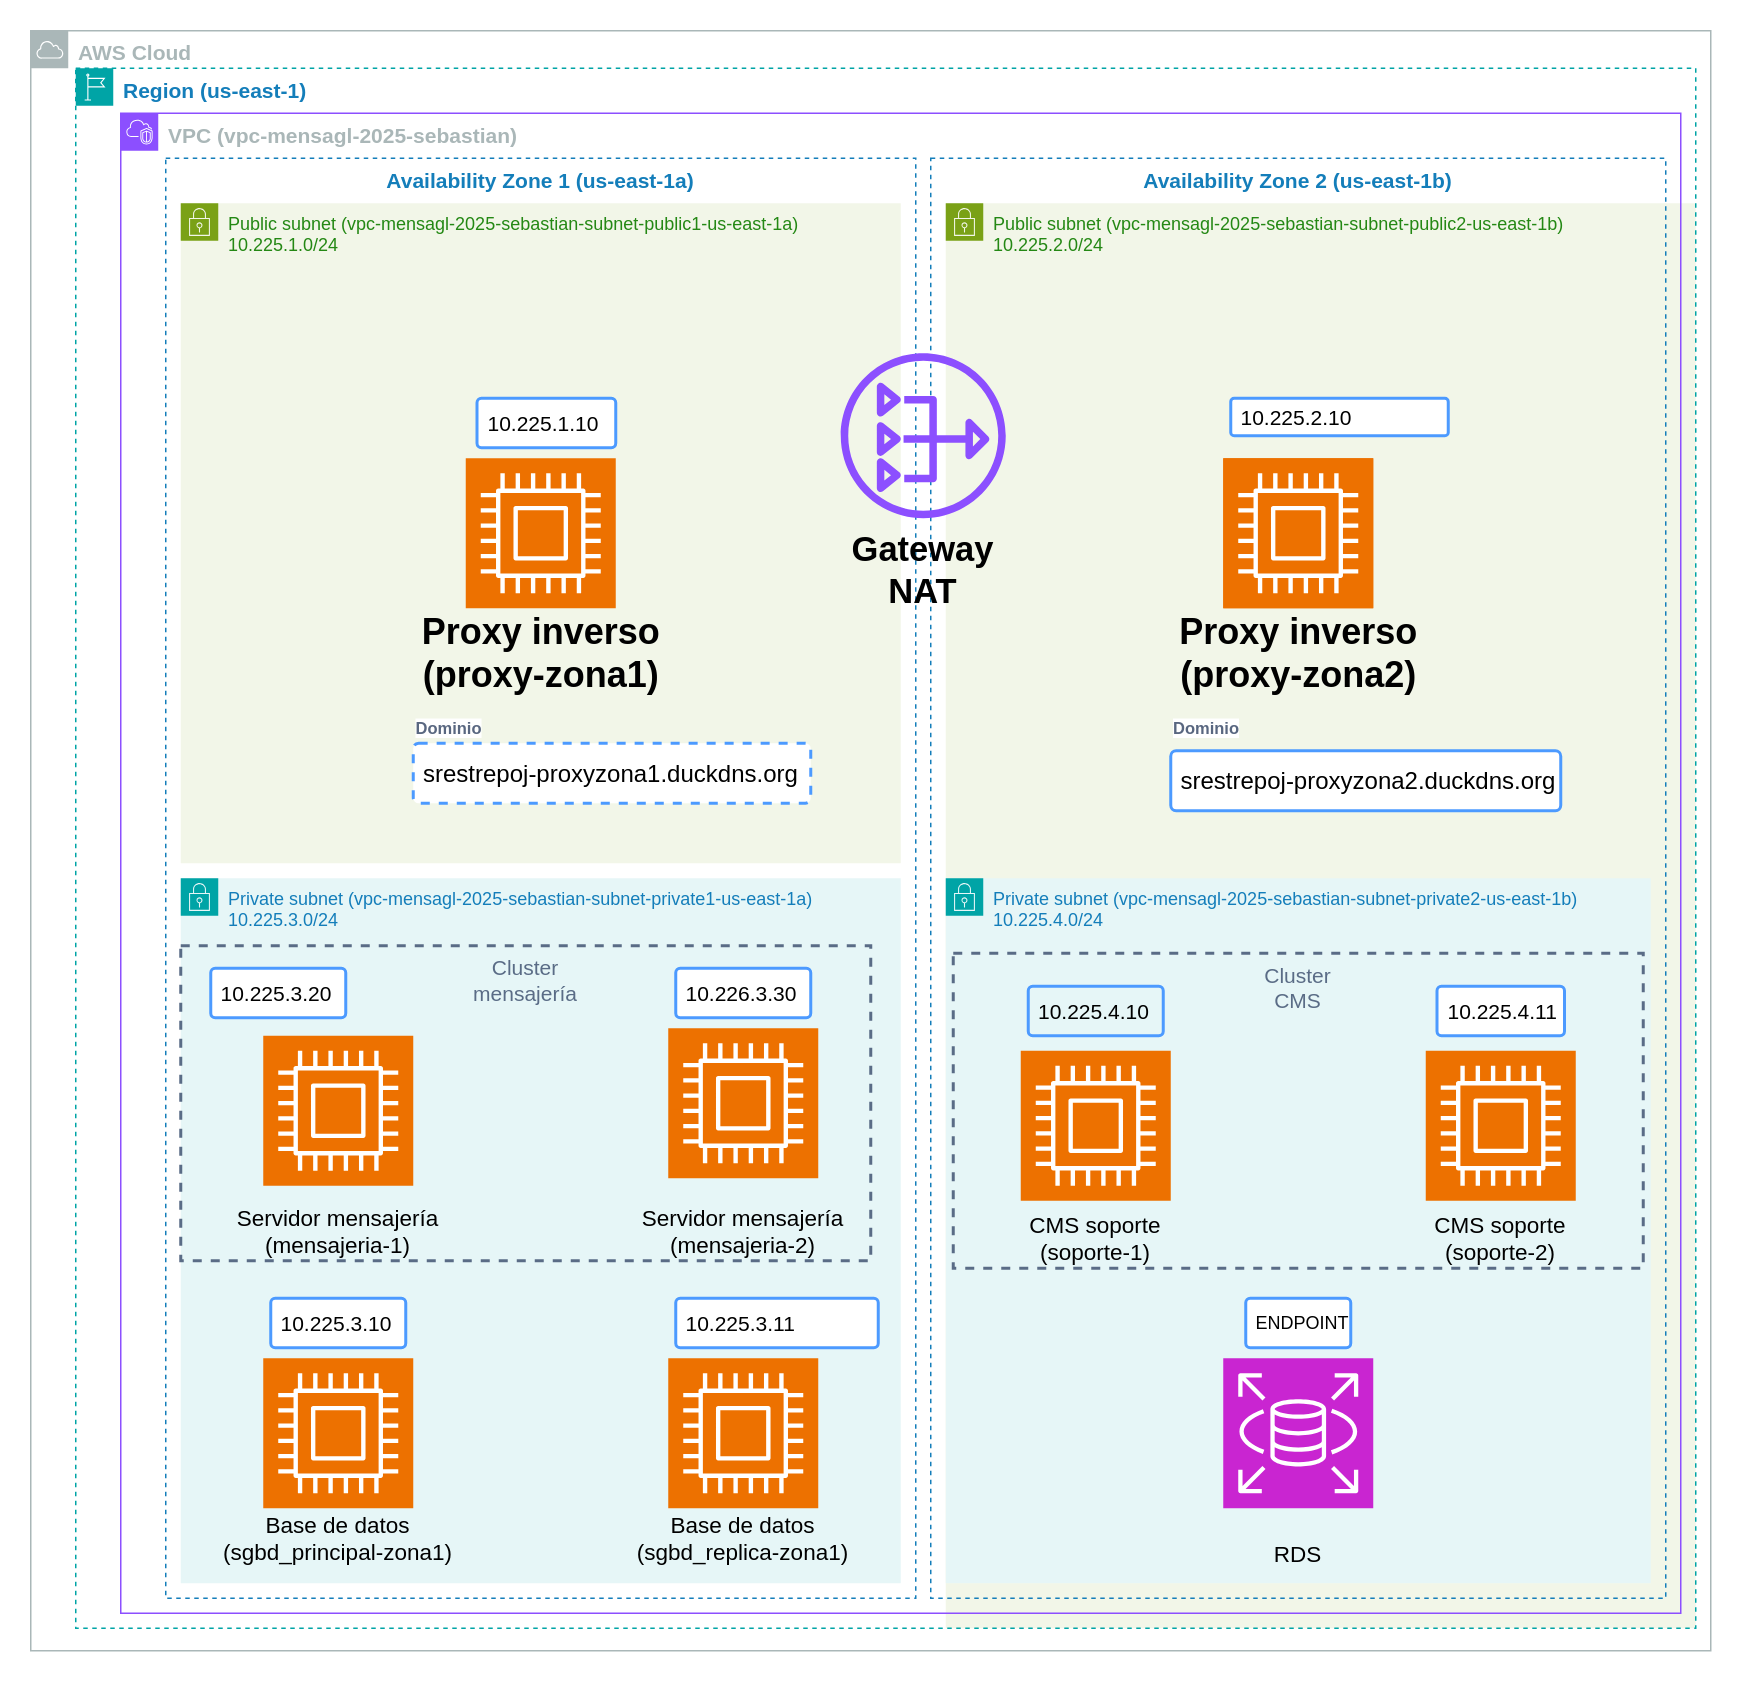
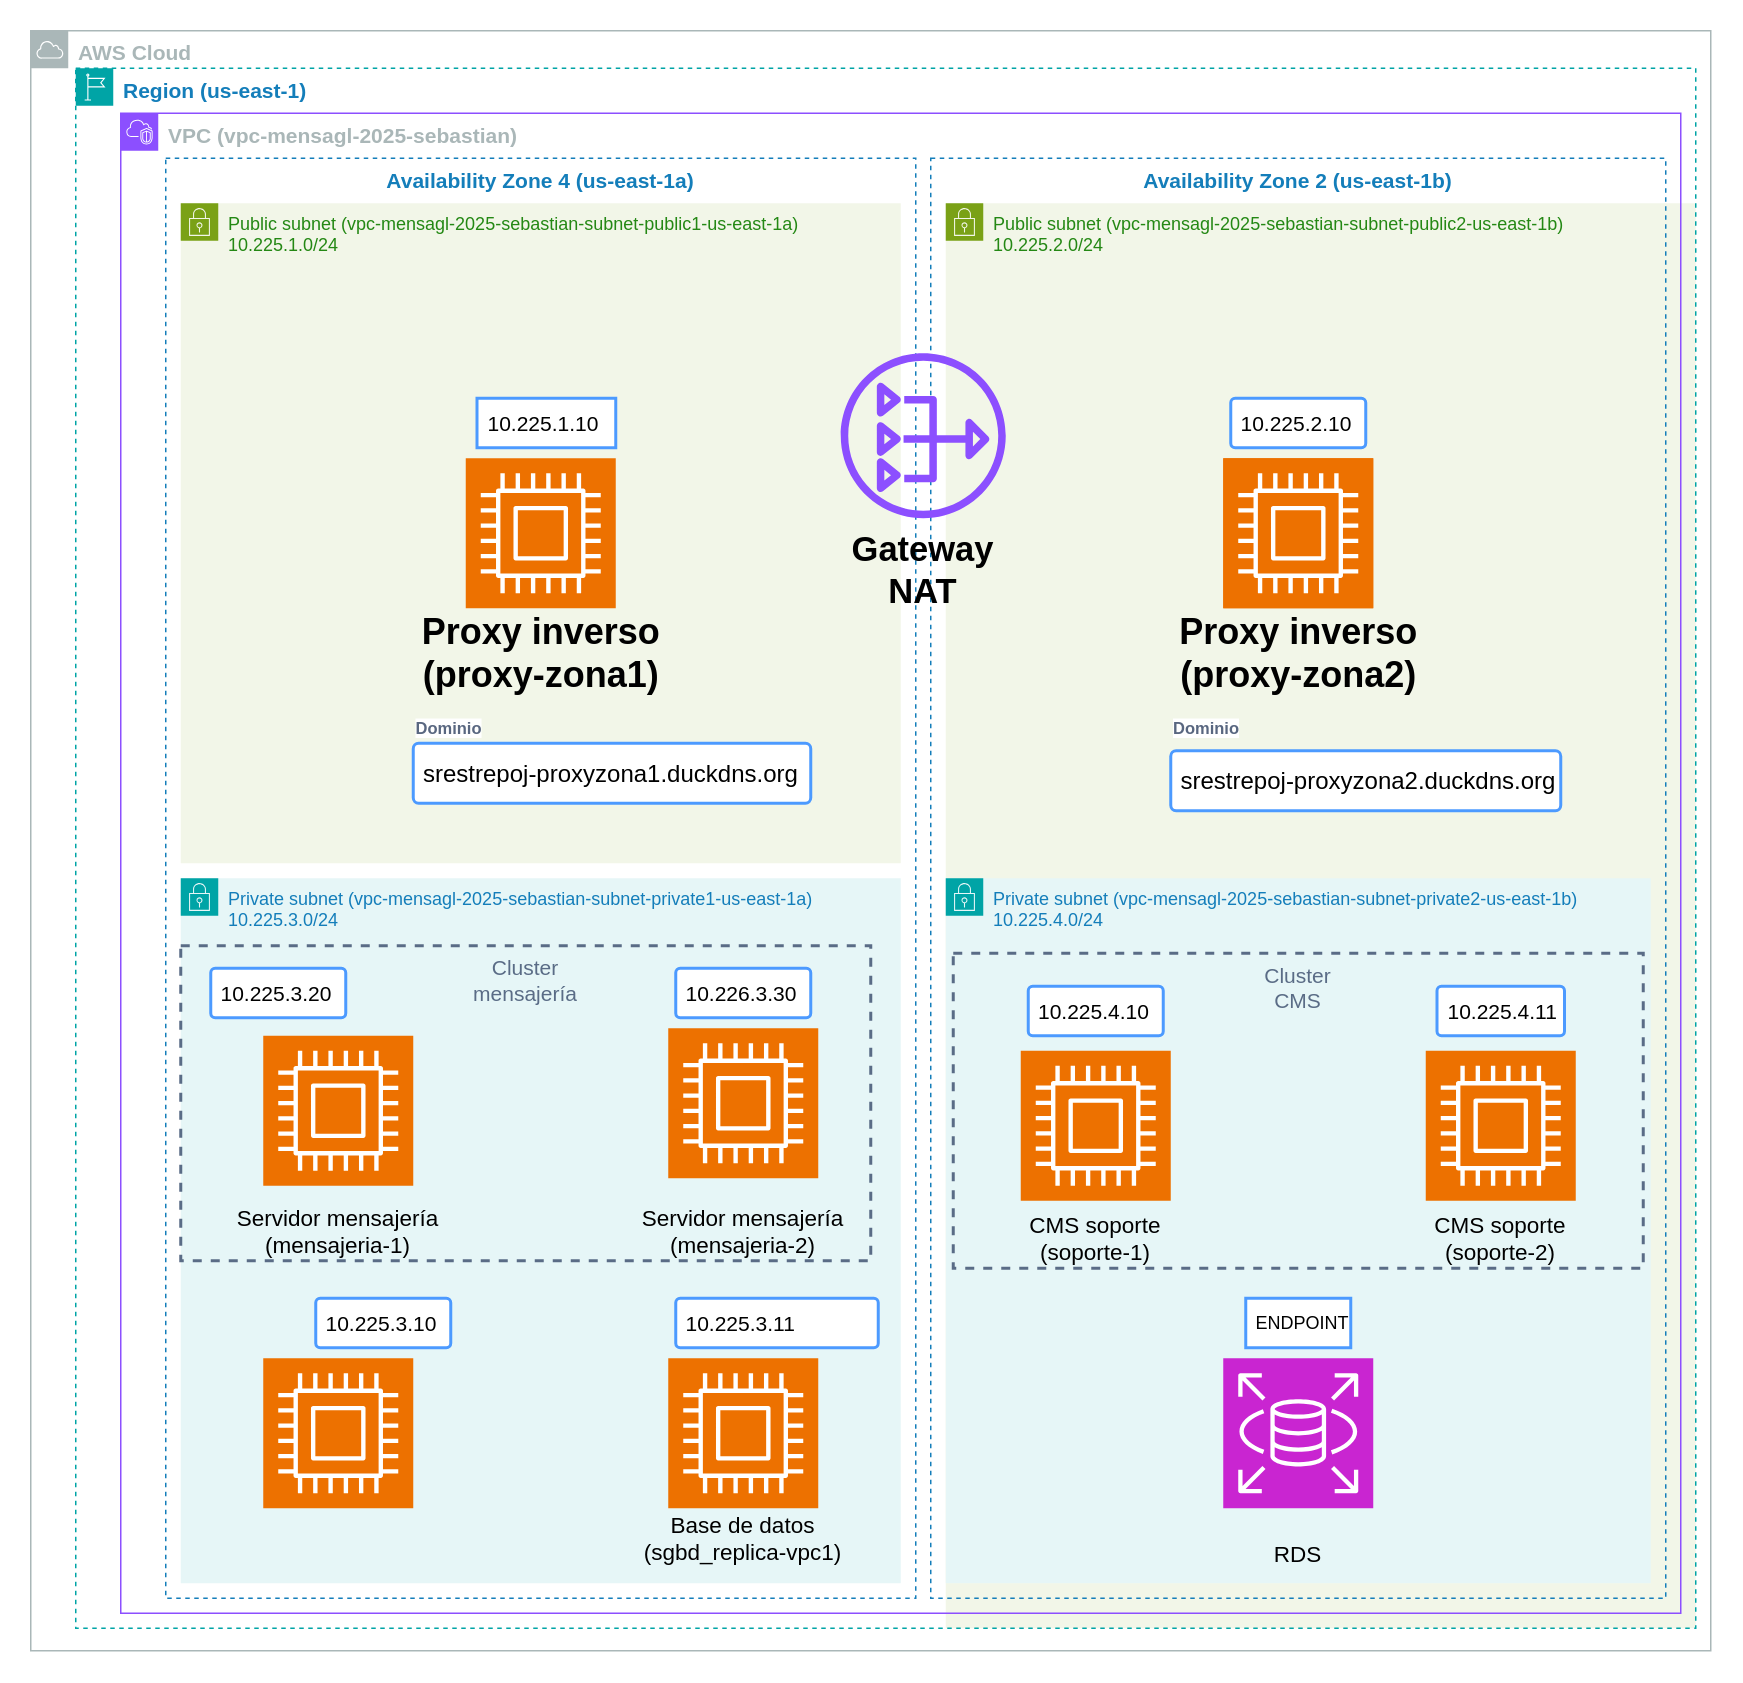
- <mxCell id="13" value="&lt;font style=&quot;font-size: 14px;&quot;&gt;&lt;b&gt;Availability Zone 1 (us-east-1a)&lt;/b&gt;&lt;/font&gt;" style="fillColor=none;strokeColor=#147EBA;dashed=1;verticalAlign=top;fontStyle=0;fontColor=#147EBA;whiteSpace=wrap;html=1;" parent="1" vertex="1"><mxGeometry x="110" y="105" width="500" height="960" as="geometry" /></mxCell>
+ <mxCell id="13" value="&lt;font style=&quot;font-size: 14px;&quot;&gt;&lt;b&gt;Availability Zone 4 (us-east-1a)&lt;/b&gt;&lt;/font&gt;" style="fillColor=none;strokeColor=#147EBA;dashed=1;verticalAlign=top;fontStyle=0;fontColor=#147EBA;whiteSpace=wrap;html=1;" parent="1" vertex="1"><mxGeometry x="110" y="105" width="500" height="960" as="geometry" /></mxCell>
- <mxCell id="9" value="&lt;font style=&quot;font-size: 14px;&quot;&gt;10.225.2.10&lt;/font&gt;" style="rounded=1;arcSize=9;align=left;spacingLeft=5;strokeColor=#4C9AFF;html=1;strokeWidth=2;fontSize=12" parent="6" vertex="1"><mxGeometry x="740" y="190" width="145" height="25" as="geometry" /></mxCell>
+ <mxCell id="9" value="&lt;font style=&quot;font-size: 14px;&quot;&gt;10.225.2.10&lt;/font&gt;" style="rounded=1;arcSize=9;align=left;spacingLeft=5;strokeColor=#4C9AFF;html=1;strokeWidth=2;fontSize=12" parent="6" vertex="1"><mxGeometry x="740" y="190" width="90" height="33" as="geometry" /></mxCell>
- <mxCell id="16" value="&lt;font style=&quot;font-size: 14px;&quot;&gt;10.225.1.10&lt;/font&gt;" style="rounded=1;arcSize=9;align=left;spacingLeft=5;strokeColor=#4C9AFF;html=1;strokeWidth=2;fontSize=12" parent="14" vertex="1"><mxGeometry x="197.5" y="130" width="92.5" height="33" as="geometry" /></mxCell>
+ <mxCell id="16" value="&lt;font style=&quot;font-size: 14px;&quot;&gt;10.225.1.10&lt;/font&gt;" style="arcSize=9;align=left;spacingLeft=5;strokeColor=#4C9AFF;html=1;strokeWidth=2;fontSize=12;rounded=0;" parent="14" vertex="1"><mxGeometry x="197.5" y="130" width="92.5" height="33" as="geometry" /></mxCell>
- <mxCell id="18" value="&lt;div&gt;srestrepoj-proxyzona1.duckdns.org&lt;/div&gt;" style="rounded=1;arcSize=9;align=left;spacingLeft=5;strokeColor=#4C9AFF;html=1;strokeWidth=2;fontSize=16;whiteSpace=wrap;dashed=1;" parent="14" vertex="1"><mxGeometry x="155" y="360" width="265" height="40" as="geometry" /></mxCell>
+ <mxCell id="18" value="&lt;div&gt;srestrepoj-proxyzona1.duckdns.org&lt;/div&gt;" style="rounded=1;arcSize=9;align=left;spacingLeft=5;strokeColor=#4C9AFF;html=1;strokeWidth=2;fontSize=16;whiteSpace=wrap;" parent="14" vertex="1"><mxGeometry x="155" y="360" width="265" height="40" as="geometry" /></mxCell>
- <mxCell id="40" value="&lt;font style=&quot;font-size: 14px;&quot;&gt;10.225.4.10&lt;/font&gt;" style="rounded=1;arcSize=9;align=left;spacingLeft=5;strokeColor=#4C9AFF;html=1;strokeWidth=2;fontSize=12;fillColor=#e6f6f7;" parent="1" vertex="1"><mxGeometry x="685" y="657" width="90" height="33" as="geometry" /></mxCell>
+ <mxCell id="40" value="&lt;font style=&quot;font-size: 14px;&quot;&gt;10.225.4.10&lt;/font&gt;" style="rounded=1;arcSize=9;align=left;spacingLeft=5;strokeColor=#4C9AFF;html=1;strokeWidth=2;fontSize=12" parent="1" vertex="1"><mxGeometry x="685" y="657" width="90" height="33" as="geometry" /></mxCell>
- <mxCell id="24" value="&lt;font style=&quot;font-size: 14px;&quot;&gt;10.225.3.10&lt;/font&gt;" style="rounded=1;arcSize=9;align=left;spacingLeft=5;strokeColor=#4C9AFF;html=1;strokeWidth=2;fontSize=12" parent="20" vertex="1"><mxGeometry x="60" y="280" width="90" height="33" as="geometry" /></mxCell>
+ <mxCell id="24" value="&lt;font style=&quot;font-size: 14px;&quot;&gt;10.225.3.10&lt;/font&gt;" style="rounded=1;arcSize=9;align=left;spacingLeft=5;strokeColor=#4C9AFF;html=1;strokeWidth=2;fontSize=12" parent="20" vertex="1"><mxGeometry x="90" y="280" width="90" height="33" as="geometry" /></mxCell>
- <mxCell id="44" value="ENDPOINT" style="rounded=1;arcSize=9;align=left;spacingLeft=5;strokeColor=#4C9AFF;html=1;strokeWidth=2;fontSize=12" parent="1" vertex="1"><mxGeometry x="830" y="865" width="70" height="33" as="geometry" /></mxCell>
+ <mxCell id="44" value="ENDPOINT" style="arcSize=9;align=left;spacingLeft=5;strokeColor=#4C9AFF;html=1;strokeWidth=2;fontSize=12;rounded=0;" parent="1" vertex="1"><mxGeometry x="830" y="865" width="70" height="33" as="geometry" /></mxCell>
- <mxCell id="34" value="Base de datos&lt;div&gt;(sgbd_principal-zona1)&lt;/div&gt;" style="text;html=1;align=center;verticalAlign=middle;whiteSpace=wrap;rounded=0;fontSize=15;" parent="1" vertex="1"><mxGeometry x="145" y="1005" width="160" height="40" as="geometry" /></mxCell>
- <mxCell id="35" value="Base de datos&lt;div&gt;(sgbd_replica-zona1)&lt;/div&gt;" style="text;html=1;align=center;verticalAlign=middle;whiteSpace=wrap;rounded=0;fontSize=15;" parent="1" vertex="1"><mxGeometry x="415" y="1005" width="160" height="40" as="geometry" /></mxCell>
+ <mxCell id="35" value="Base de datos&lt;div&gt;(sgbd_replica-vpc1)&lt;/div&gt;" style="text;html=1;align=center;verticalAlign=middle;whiteSpace=wrap;rounded=0;fontSize=15;" parent="1" vertex="1"><mxGeometry x="415" y="1005" width="160" height="40" as="geometry" /></mxCell>
